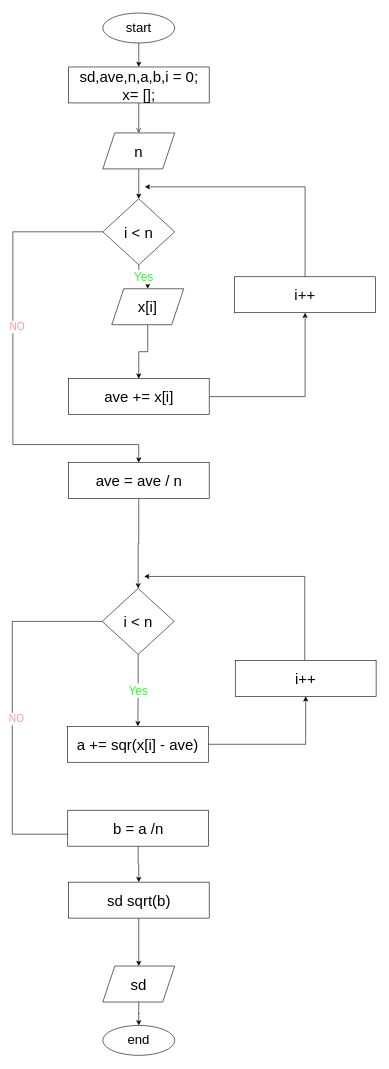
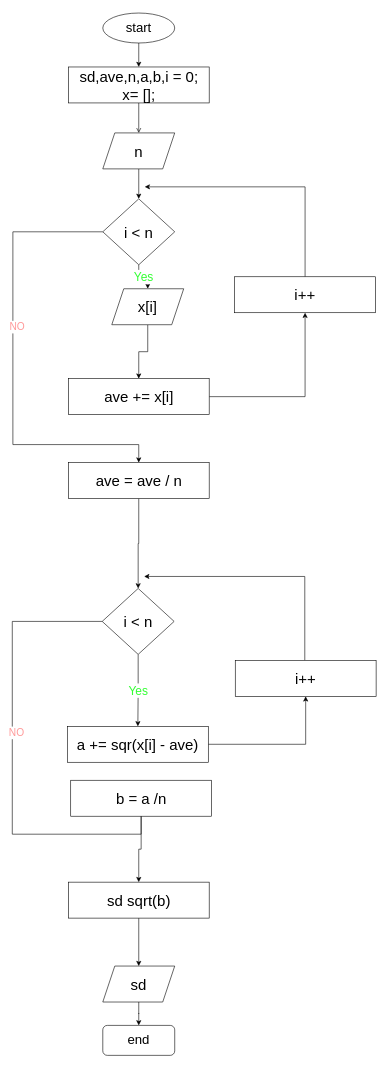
- <mxCell id="29" value="&lt;span style=&quot;font-size: 25px;&quot;&gt;b = a /n&lt;/span&gt;" style="rounded=0;whiteSpace=wrap;html=1;" vertex="1" parent="1"><mxGeometry x="112.5" y="1350" width="235" height="60" as="geometry" /></mxCell>
+ <mxCell id="29" value="&lt;span style=&quot;font-size: 25px;&quot;&gt;b = a /n&lt;/span&gt;" style="rounded=0;whiteSpace=wrap;html=1;" vertex="1" parent="1"><mxGeometry x="117.5" y="1300" width="235" height="60" as="geometry" /></mxCell>
- <mxCell id="34" value="&lt;span style=&quot;font-size: 22px;&quot;&gt;end&lt;/span&gt;" style="ellipse;whiteSpace=wrap;html=1;" vertex="1" parent="1"><mxGeometry x="171" y="1709" width="120" height="50" as="geometry" /></mxCell>
+ <mxCell id="34" value="&lt;span style=&quot;font-size: 22px;&quot;&gt;end&lt;/span&gt;" style="whiteSpace=wrap;html=1;rounded=1;" vertex="1" parent="1"><mxGeometry x="171" y="1709" width="120" height="50" as="geometry" /></mxCell>
